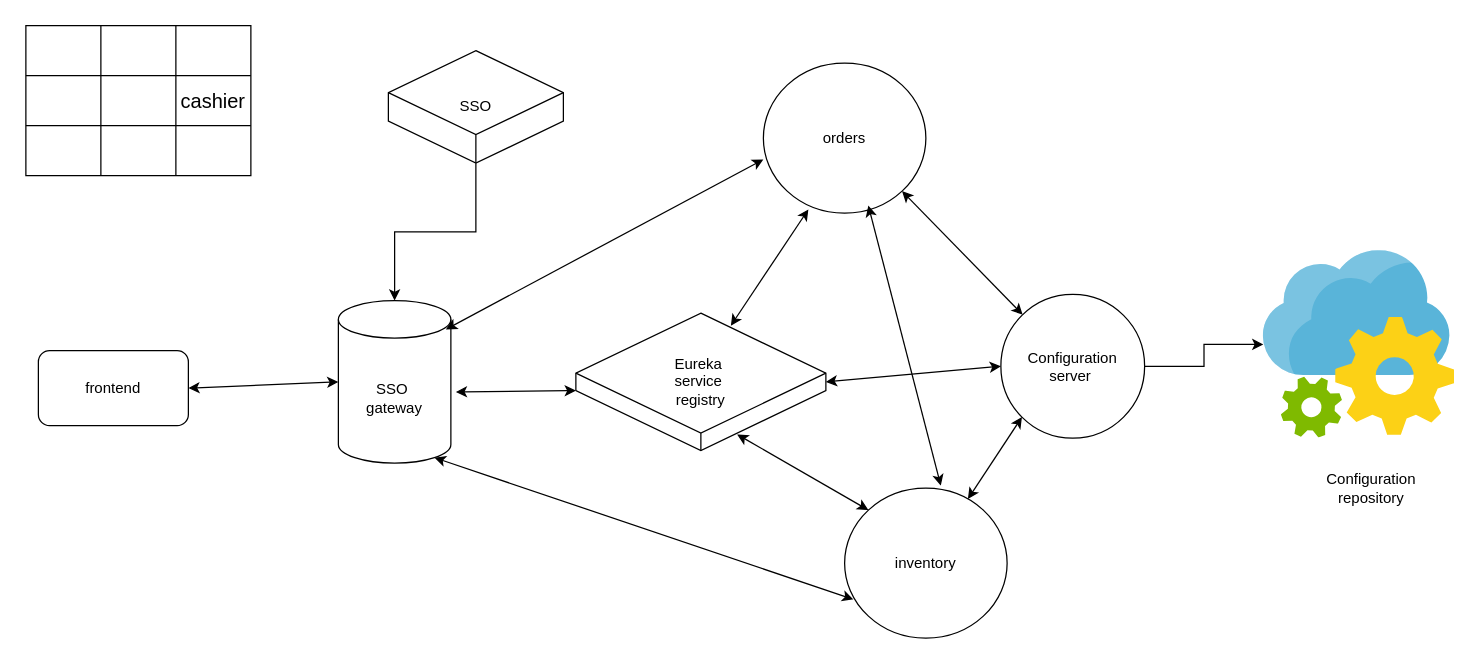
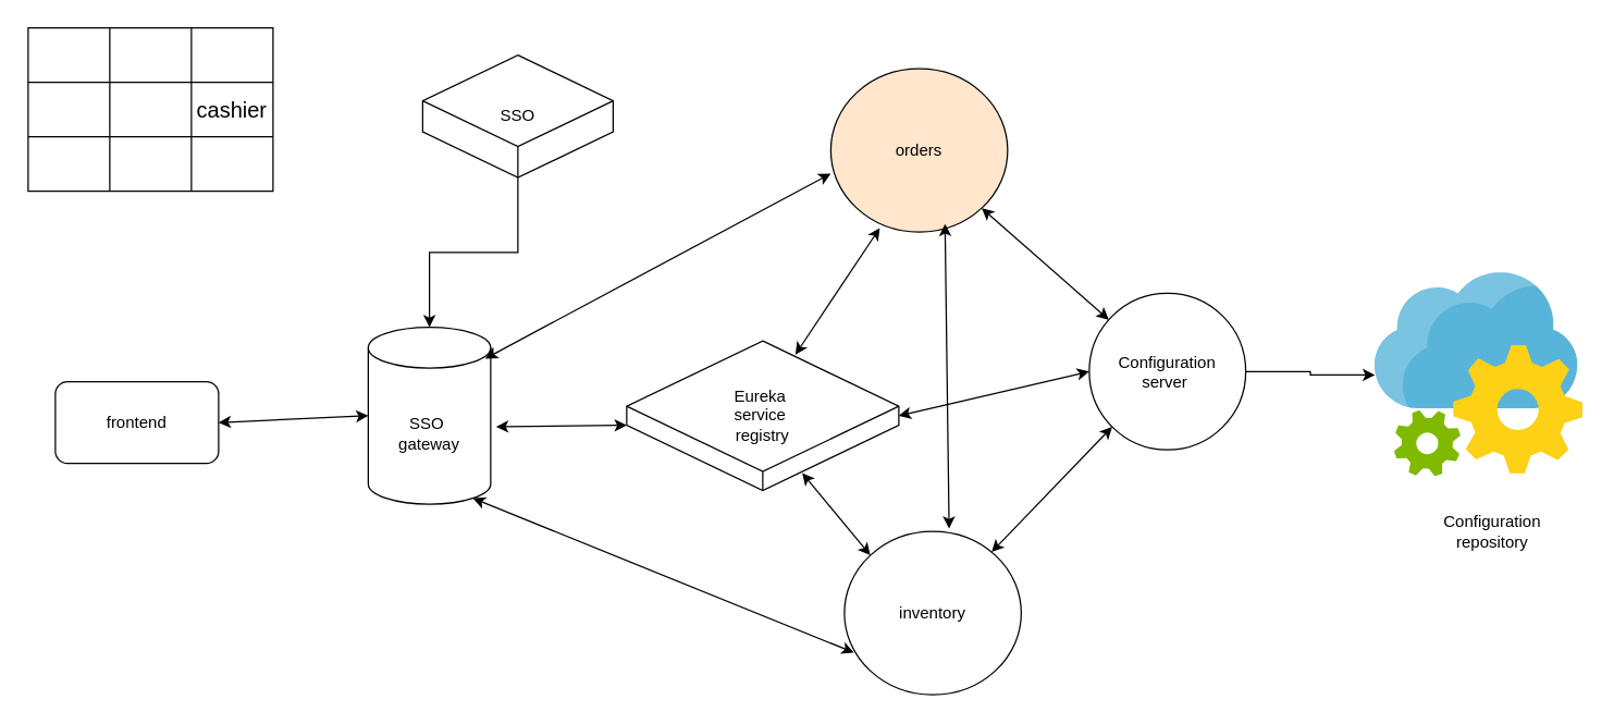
- <mxCell id="2" value="orders" style="ellipse;whiteSpace=wrap;html=1;" parent="1" vertex="1"><mxGeometry x="610" y="50" width="130" height="120" as="geometry" /></mxCell>
+ <mxCell id="2" value="orders" style="ellipse;whiteSpace=wrap;html=1;fillColor=#ffe6cc;" parent="1" vertex="1"><mxGeometry x="610" y="50" width="130" height="120" as="geometry" /></mxCell>
- <mxCell id="17" value="Configuration&lt;br&gt;server&amp;nbsp;" style="ellipse;whiteSpace=wrap;html=1;aspect=fixed;" parent="1" vertex="1"><mxGeometry x="800" y="235" width="115" height="115" as="geometry" /></mxCell>
+ <mxCell id="17" value="Configuration&lt;br&gt;server&amp;nbsp;" style="ellipse;whiteSpace=wrap;html=1;aspect=fixed;" parent="1" vertex="1"><mxGeometry x="800" y="215" width="115" height="115" as="geometry" /></mxCell>
- <mxCell id="12" value="frontend" style="rounded=1;whiteSpace=wrap;html=1;" parent="1" vertex="1"><mxGeometry x="30" y="280" width="120" height="60" as="geometry" /></mxCell>
+ <mxCell id="12" value="frontend" style="rounded=1;whiteSpace=wrap;html=1;" parent="1" vertex="1"><mxGeometry x="40" y="280" width="120" height="60" as="geometry" /></mxCell>
- <mxCell id="3" value="inventory" style="ellipse;whiteSpace=wrap;html=1;" parent="1" vertex="1"><mxGeometry x="675" y="390" width="130" height="120" as="geometry" /></mxCell>
+ <mxCell id="3" value="inventory" style="ellipse;whiteSpace=wrap;html=1;" parent="1" vertex="1"><mxGeometry x="620" y="390" width="130" height="120" as="geometry" /></mxCell>
